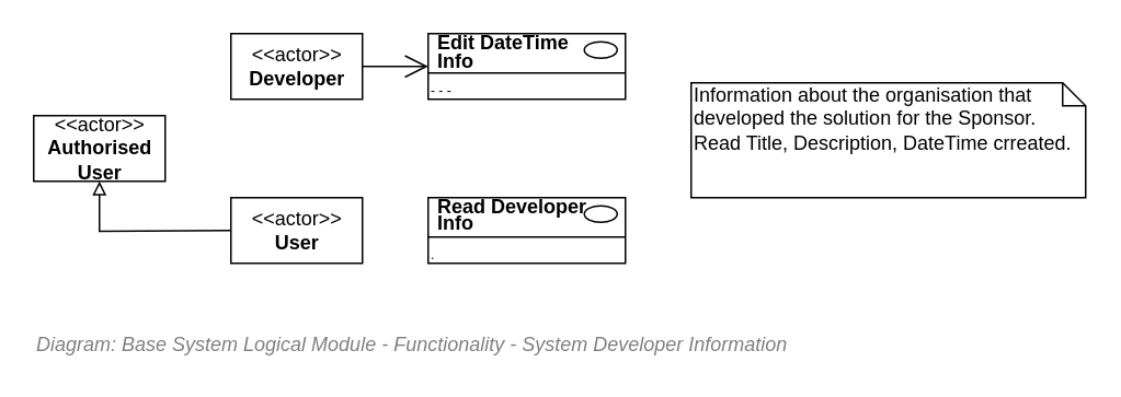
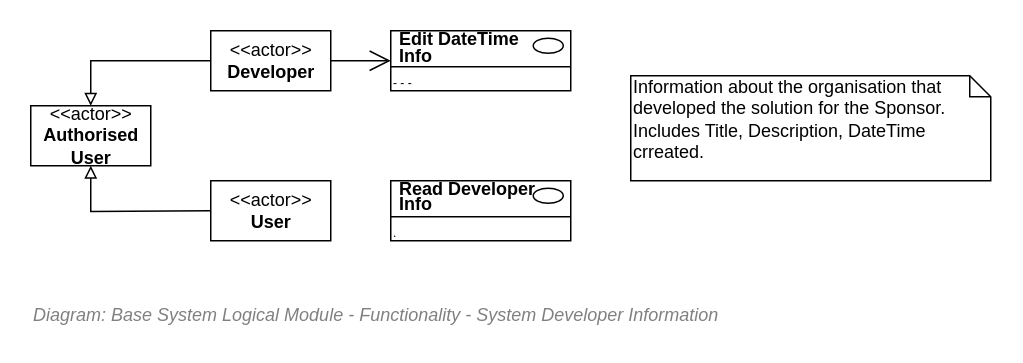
+ <mxCell id="2" style="edgeStyle=orthogonalEdgeStyle;rounded=0;orthogonalLoop=1;jettySize=auto;html=1;endArrow=block;endFill=0;" edge="1" parent="1" source="3" target="4"><mxGeometry relative="1" as="geometry" /></mxCell>
- <mxCell id="19" value="Information about the organisation that developed the solution for the Sponsor.&amp;nbsp;&lt;br&gt;Read Title, Description, DateTime crreated." style="shape=note;whiteSpace=wrap;html=1;size=14;verticalAlign=top;align=left;spacingTop=-6;strokeWidth=1;fillColor=none;fontSize=12;" parent="18" vertex="1"><mxGeometry x="420" y="50" width="240" height="70" as="geometry" /></mxCell>
+ <mxCell id="19" value="Information about the organisation that developed the solution for the Sponsor.&amp;nbsp;&lt;br&gt;Includes Title, Description, DateTime crreated." style="shape=note;whiteSpace=wrap;html=1;size=14;verticalAlign=top;align=left;spacingTop=-6;strokeWidth=1;fillColor=none;fontSize=12;" parent="18" vertex="1"><mxGeometry x="420" y="50" width="240" height="70" as="geometry" /></mxCell>
